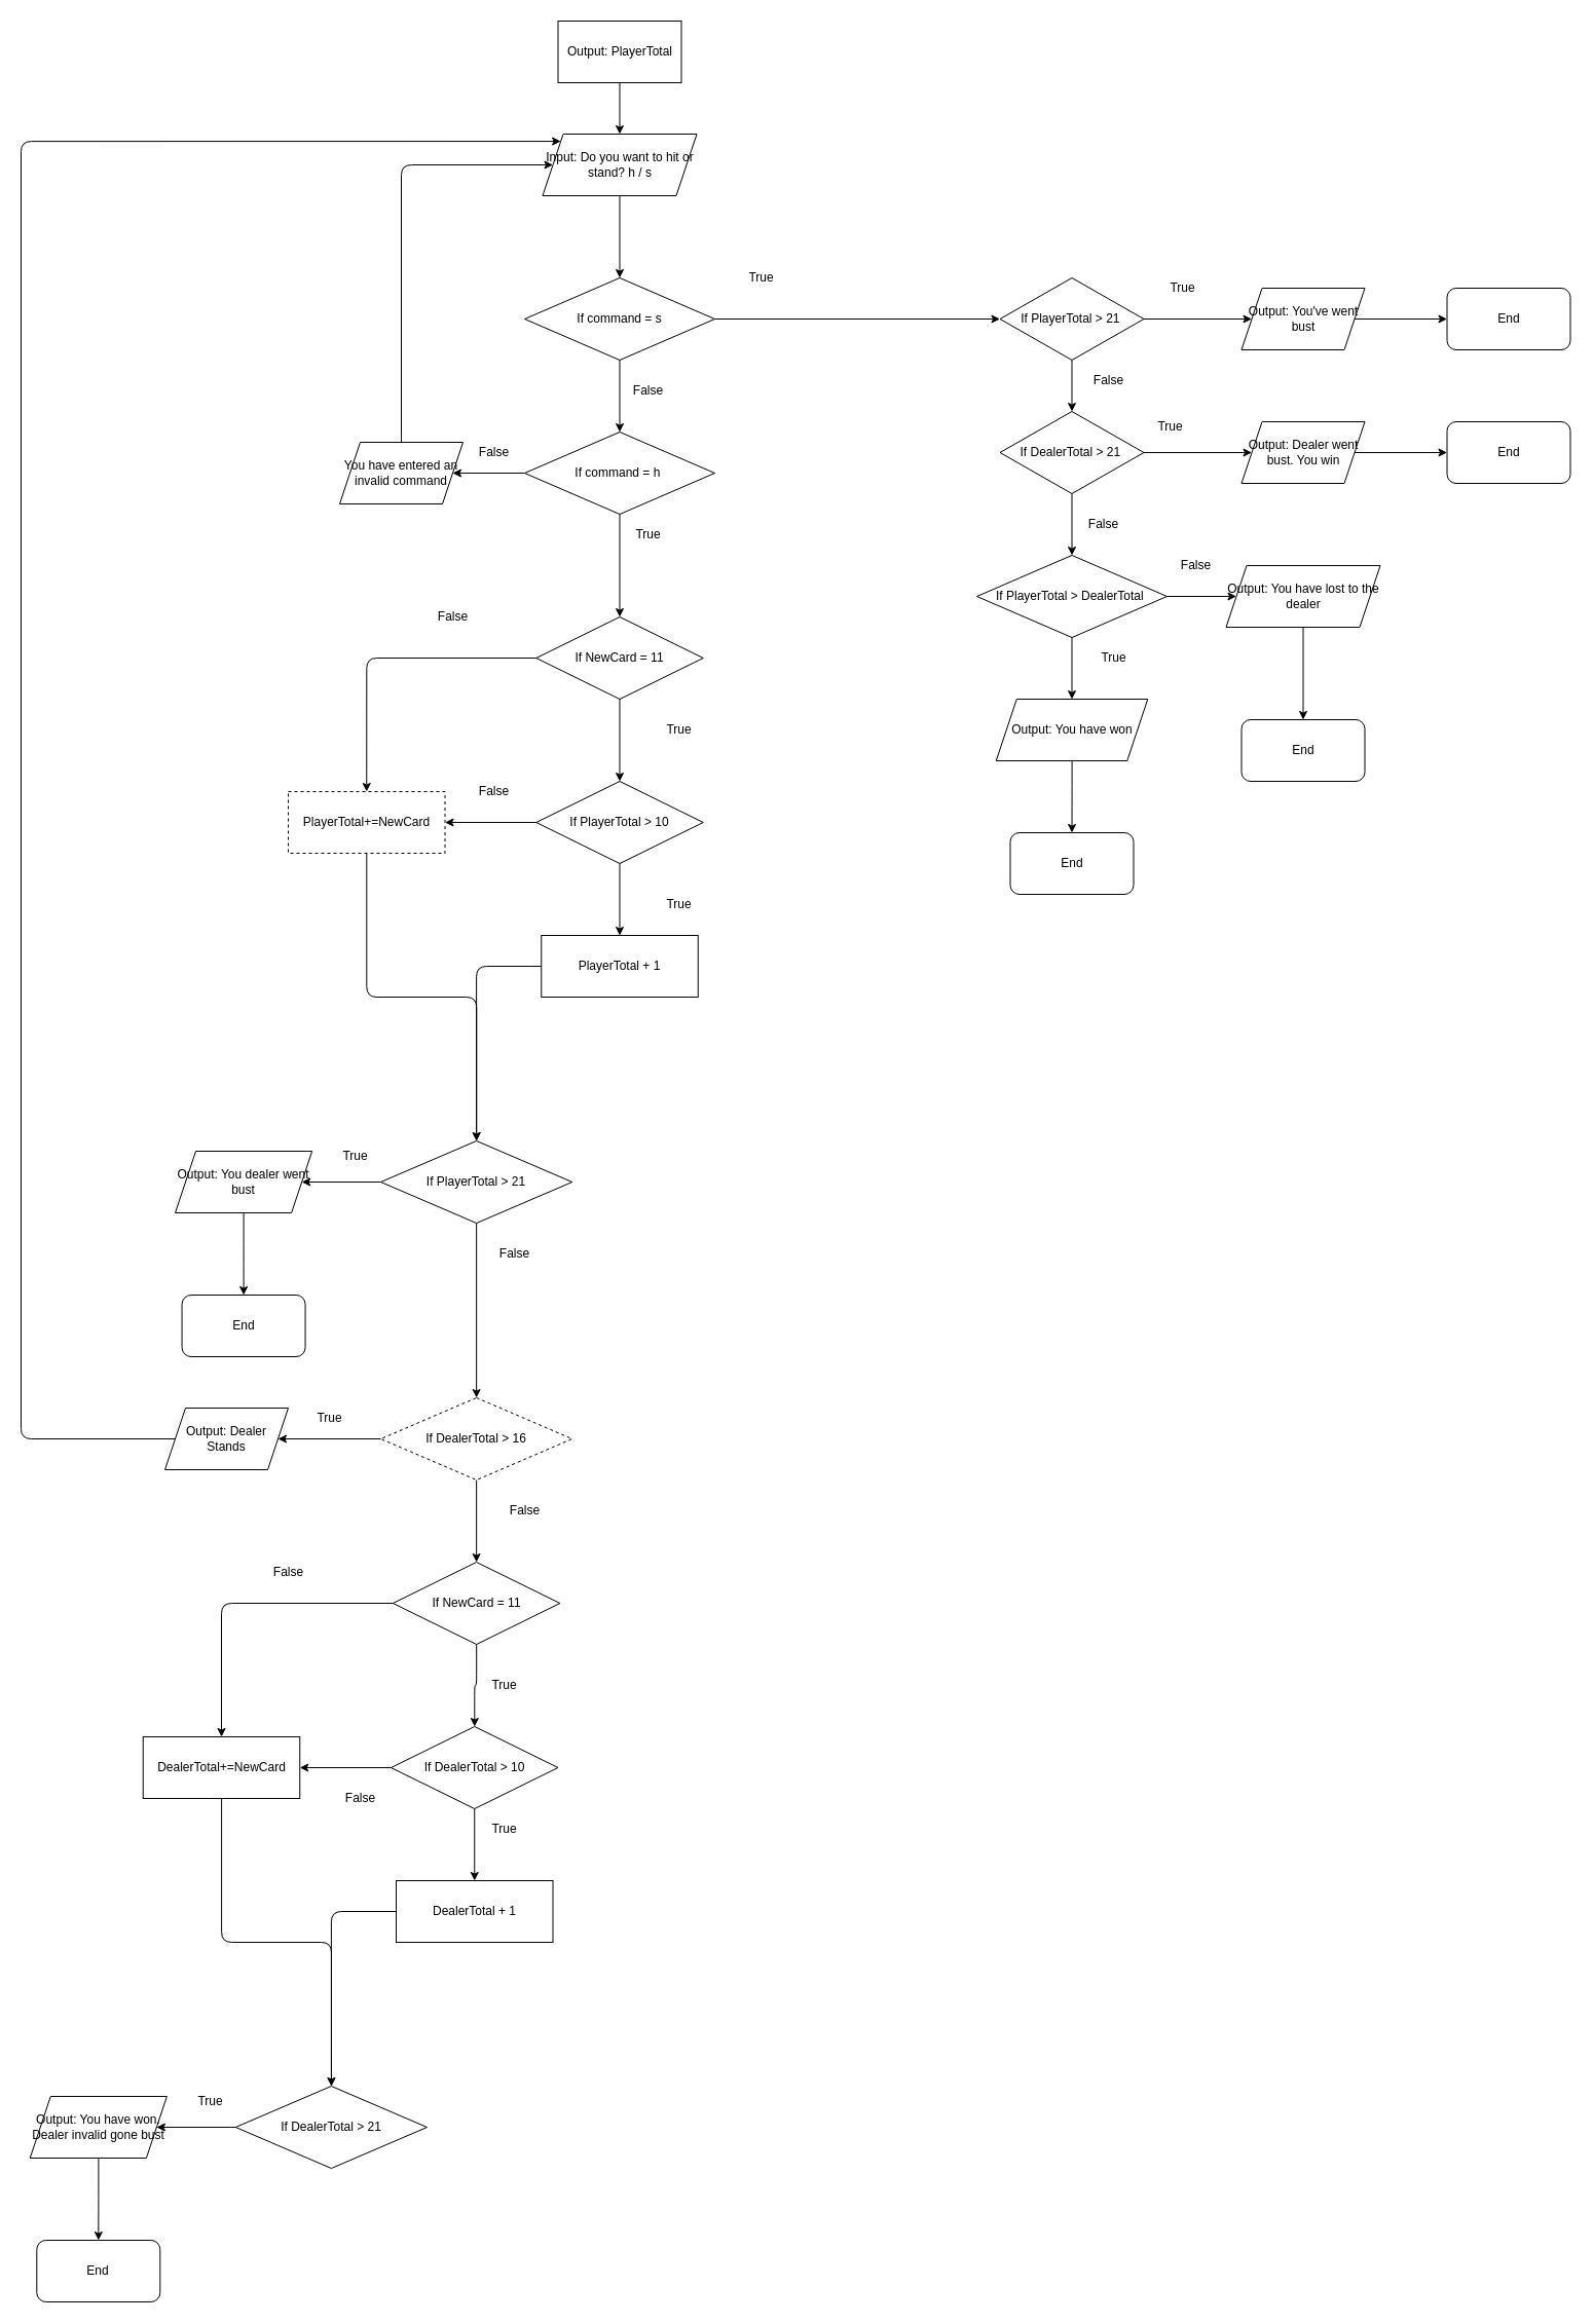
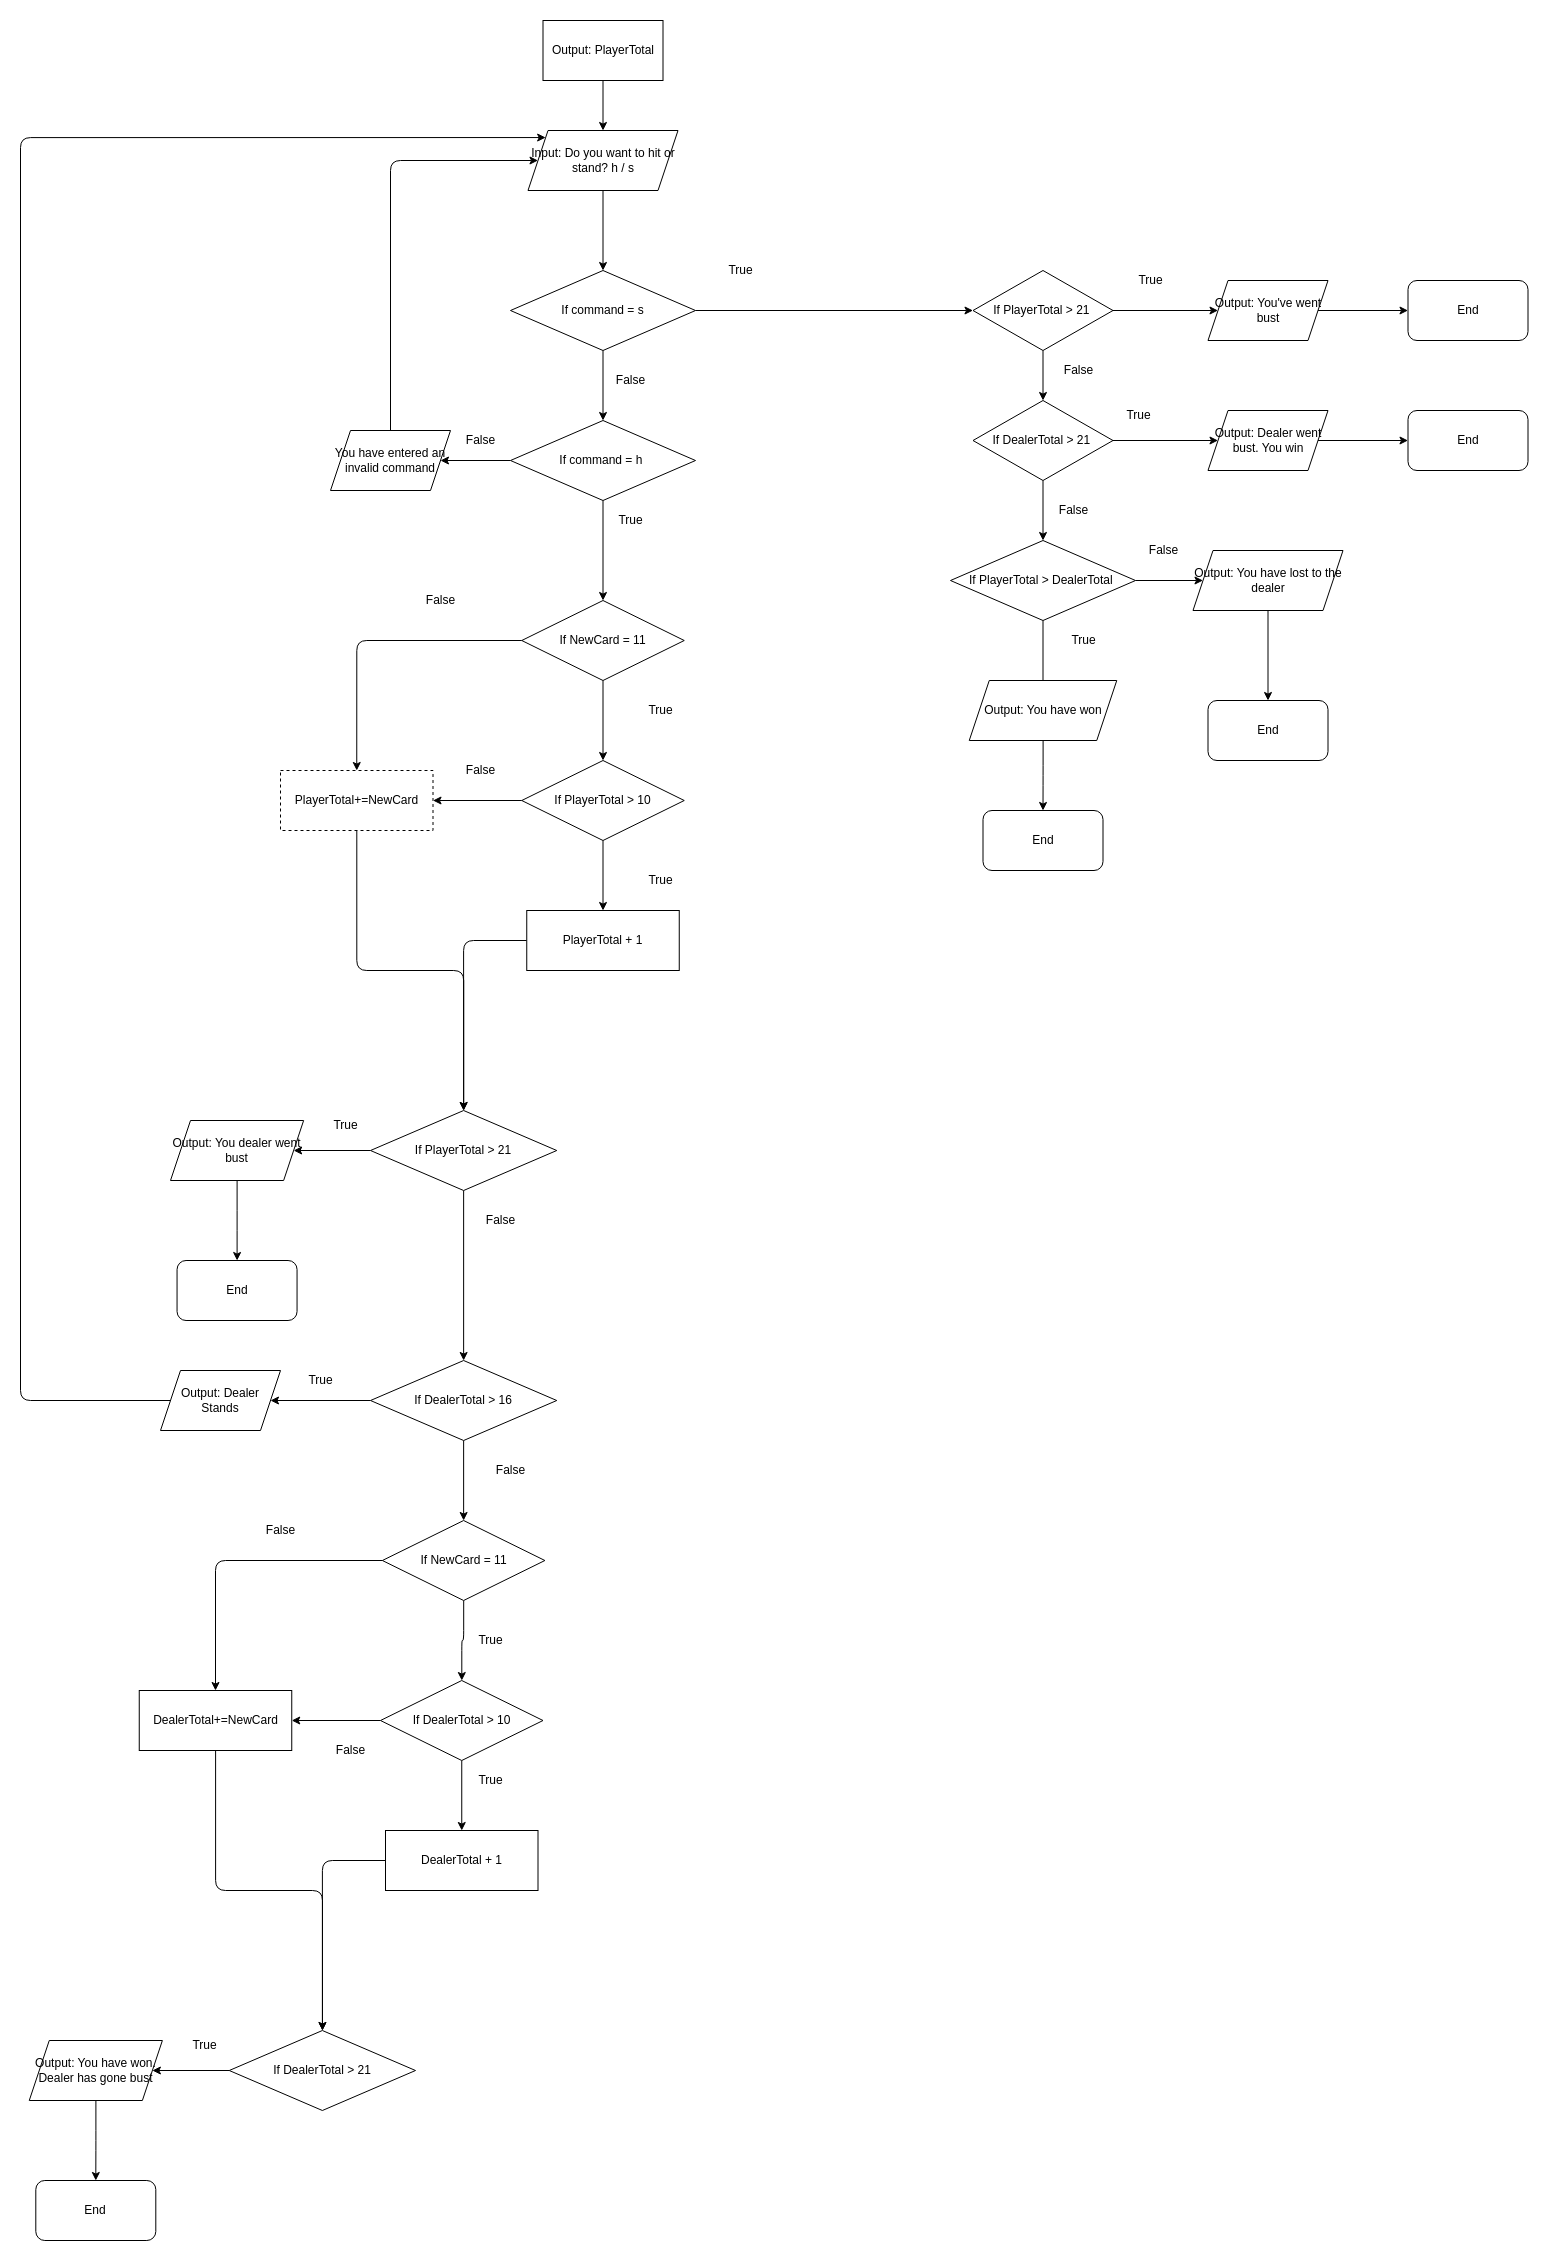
- <mxCell id="22" style="edgeStyle=orthogonalEdgeStyle;html=1;exitX=0.5;exitY=1;exitDx=0;exitDy=0;entryX=0.5;entryY=0;entryDx=0;entryDy=0;" edge="1" parent="1" source="24" target="26"><mxGeometry relative="1" as="geometry" /></mxCell>
+ <mxCell id="22" style="edgeStyle=orthogonalEdgeStyle;html=1;exitX=0.5;exitY=1;exitDx=0;exitDy=0;entryX=0.5;entryY=0;entryDx=0;entryDy=0;endArrow=none;" edge="1" parent="1" source="24" target="26"><mxGeometry relative="1" as="geometry" /></mxCell>
- <mxCell id="64" value="If DealerTotal &amp;gt; 16" style="rhombus;whiteSpace=wrap;html=1;rounded=0;dashed=1;" vertex="1" parent="1"><mxGeometry x="370" y="1360" width="186.25" height="80" as="geometry" /></mxCell>
+ <mxCell id="64" value="If DealerTotal &amp;gt; 16" style="rhombus;whiteSpace=wrap;html=1;rounded=0;" vertex="1" parent="1"><mxGeometry x="370" y="1360" width="186.25" height="80" as="geometry" /></mxCell>
- <mxCell id="82" value="Output: You have won.&lt;br&gt;Dealer invalid gone bust" style="shape=parallelogram;perimeter=parallelogramPerimeter;whiteSpace=wrap;html=1;fixedSize=1;rounded=0;" vertex="1" parent="1"><mxGeometry x="28.75" y="2040" width="133.13" height="60" as="geometry" /></mxCell>
+ <mxCell id="82" value="Output: You have won.&lt;br&gt;Dealer has gone bust" style="shape=parallelogram;perimeter=parallelogramPerimeter;whiteSpace=wrap;html=1;fixedSize=1;rounded=0;" vertex="1" parent="1"><mxGeometry x="28.75" y="2040" width="133.13" height="60" as="geometry" /></mxCell>
